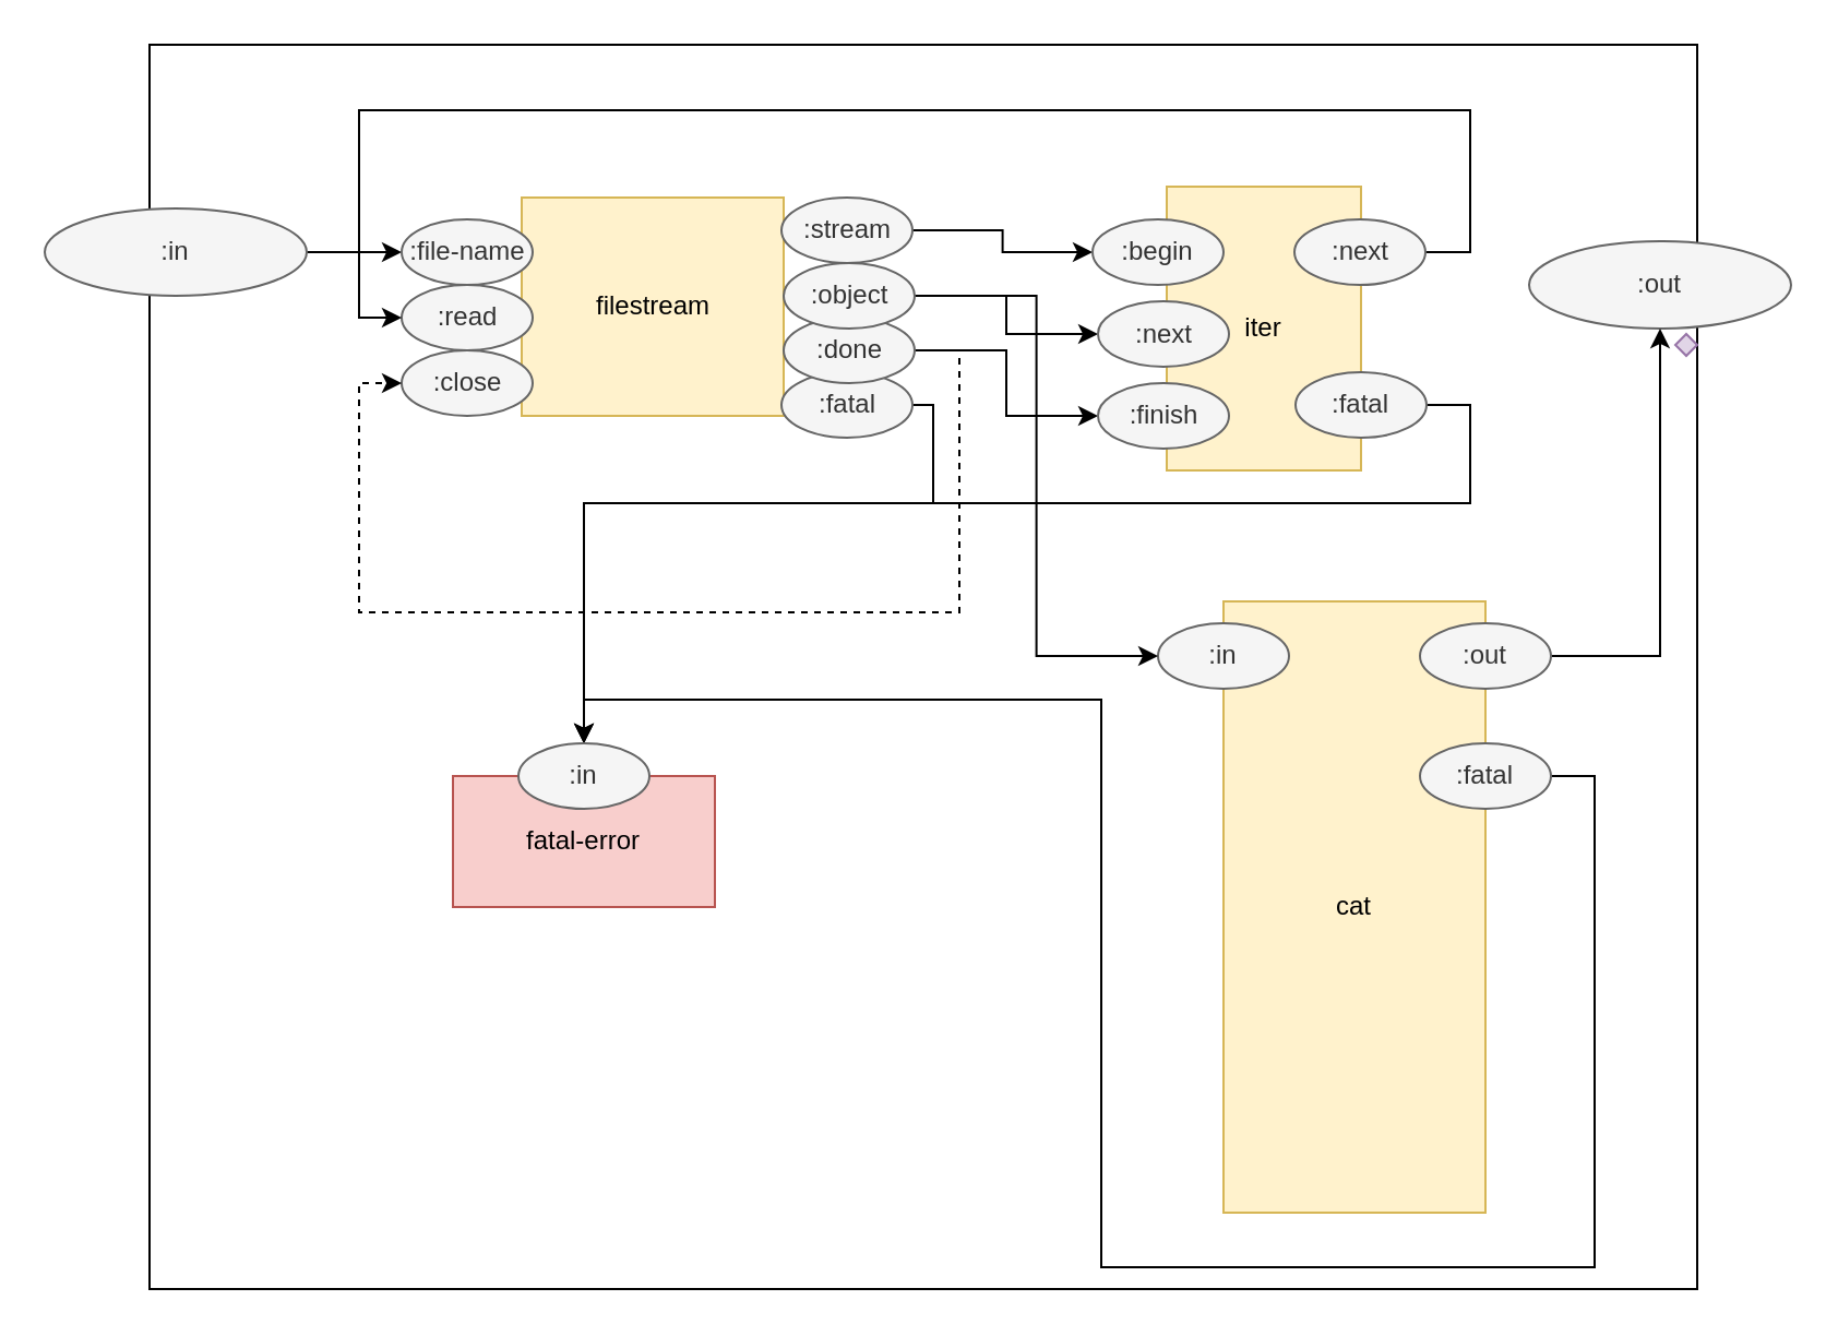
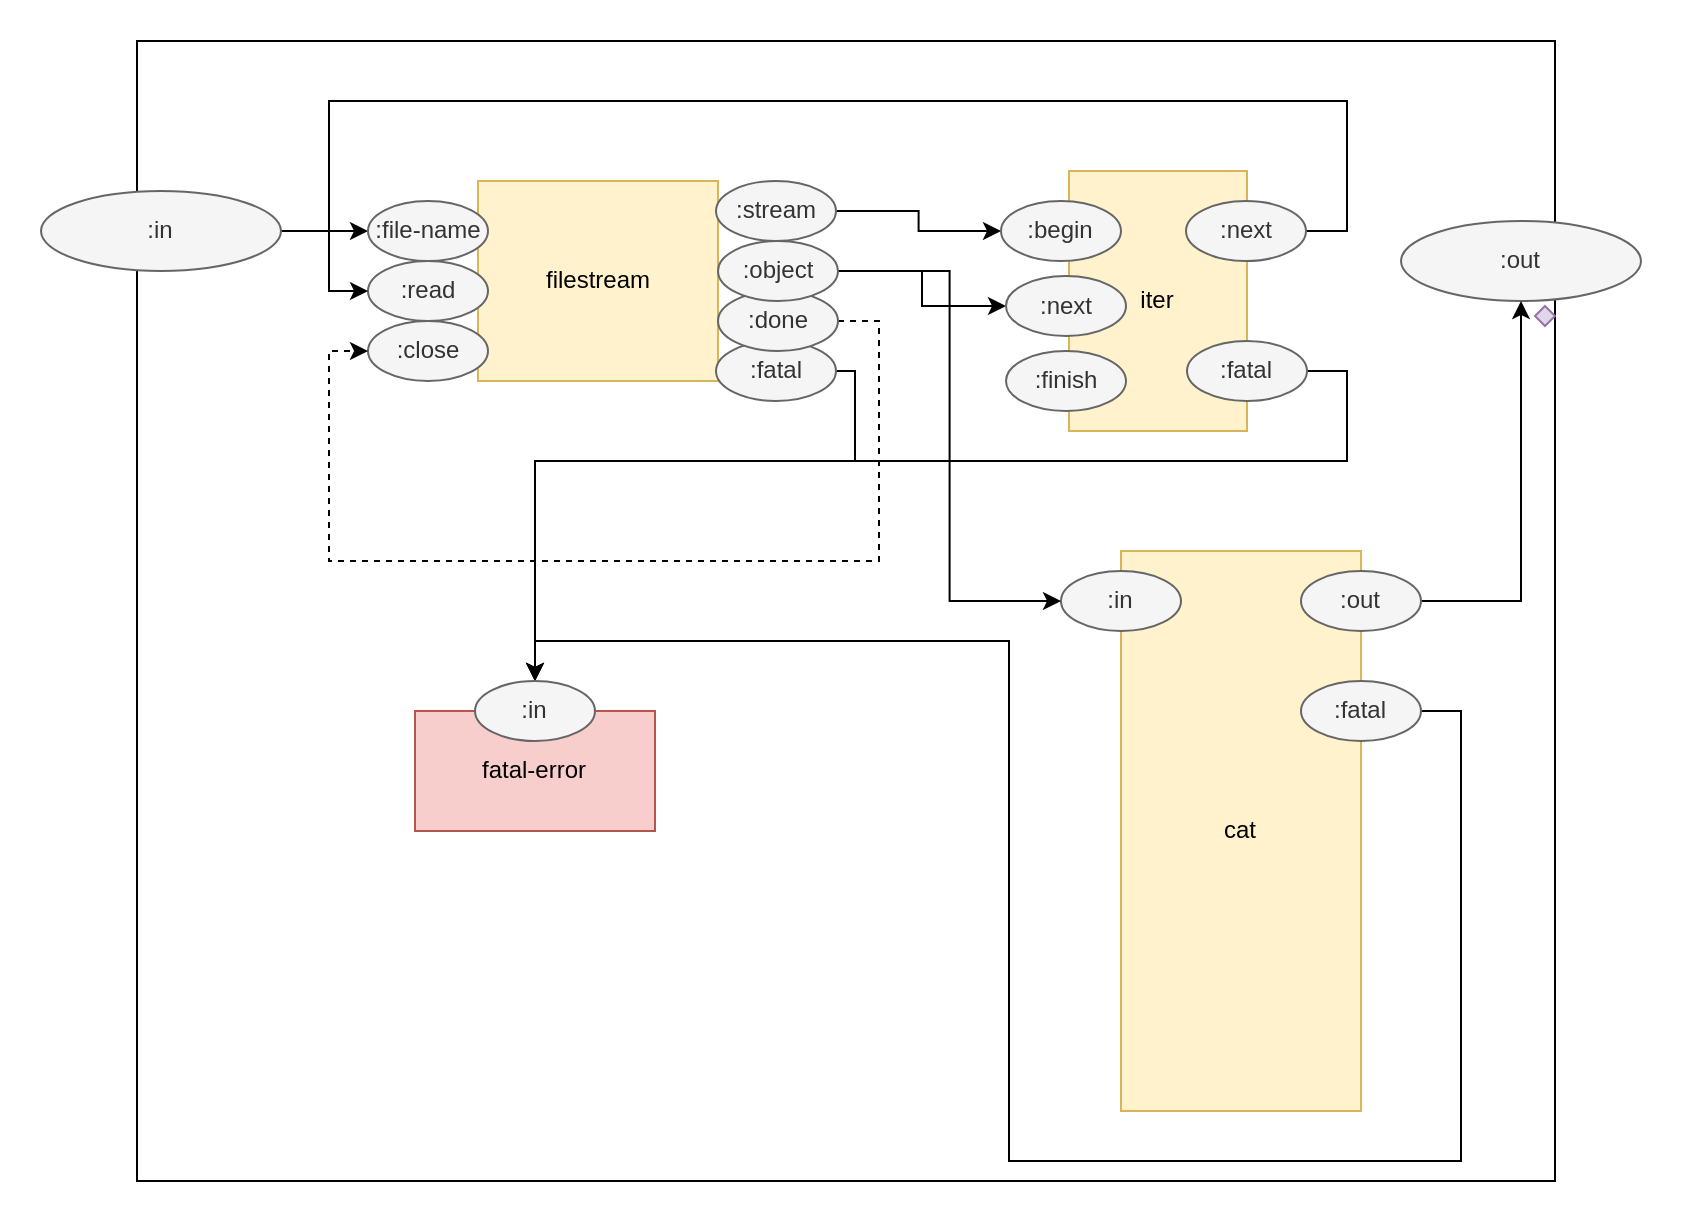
- <mxCell id="16" style="edgeStyle=orthogonalEdgeStyle;rounded=0;orthogonalLoop=1;jettySize=auto;html=1;exitX=1;exitY=0.5;exitDx=0;exitDy=0;" parent="1" source="18" target="29" edge="1"><mxGeometry relative="1" as="geometry" /></mxCell>
